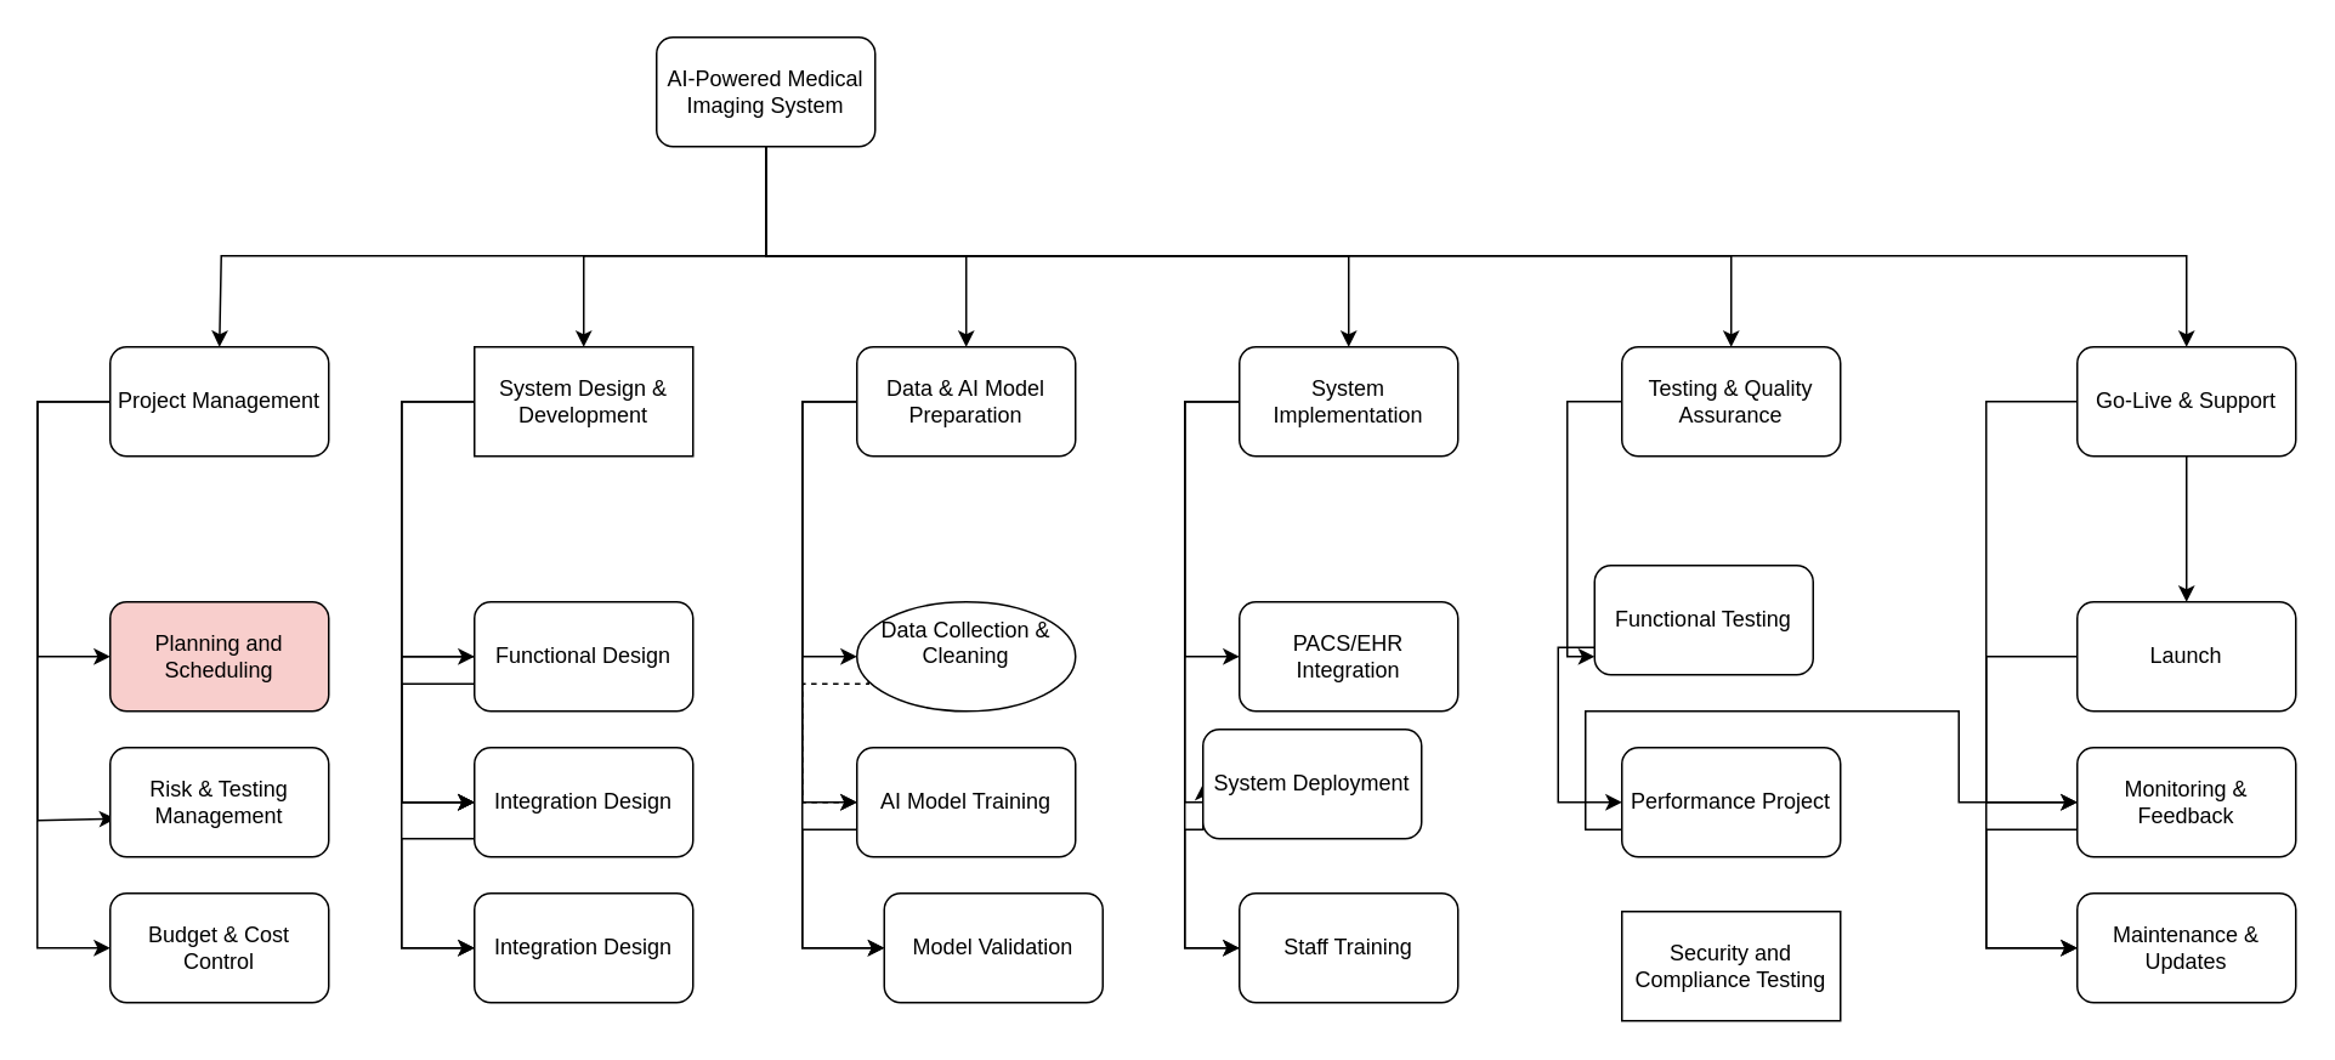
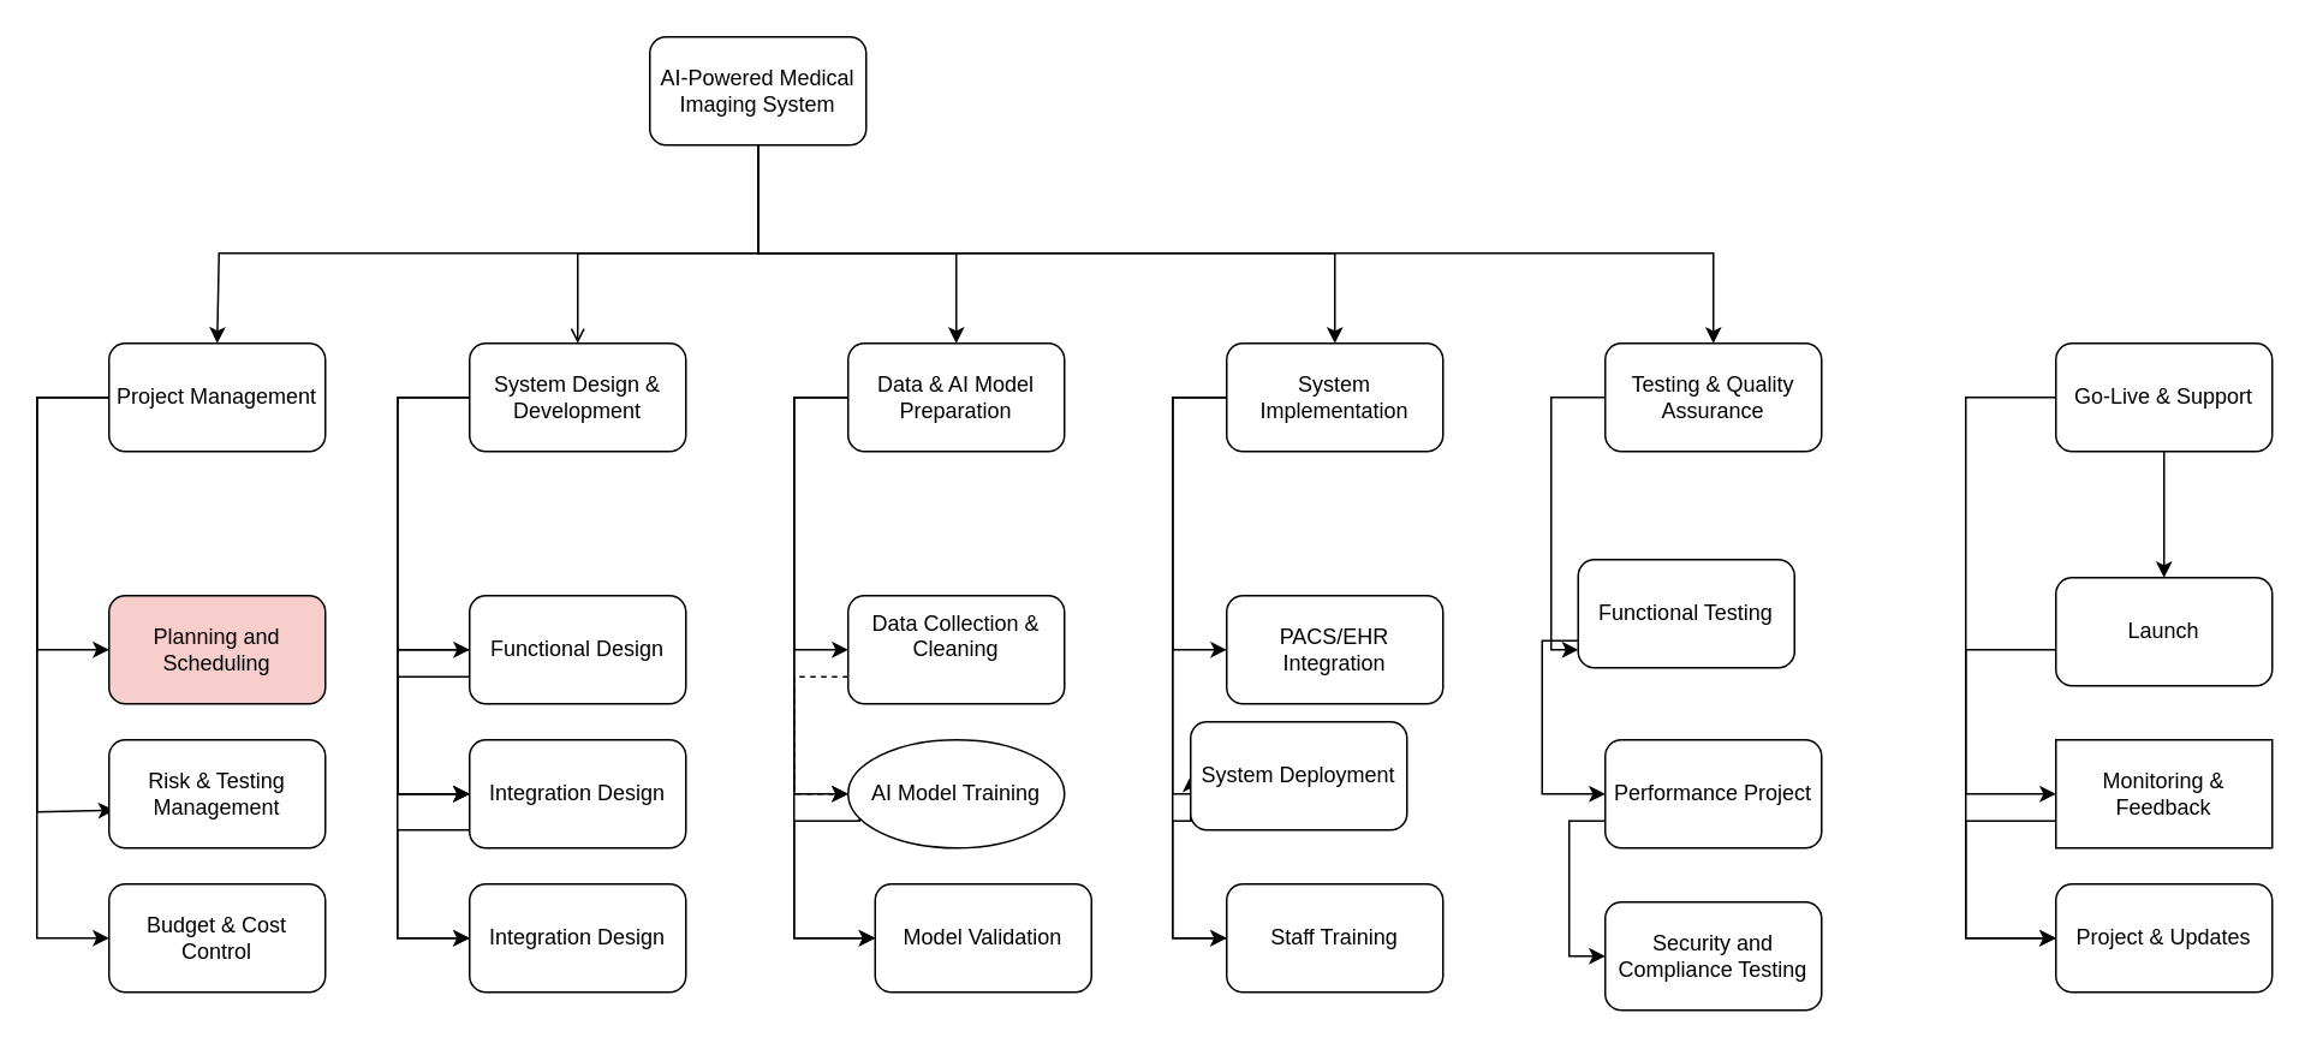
- <mxCell id="7" style="edgeStyle=orthogonalEdgeStyle;rounded=0;orthogonalLoop=1;jettySize=auto;html=1;entryX=0.5;entryY=0;entryDx=0;entryDy=0;" edge="1" parent="1" source="8" target="52"><mxGeometry relative="1" as="geometry"><Array as="points"><mxPoint x="420" y="140" /><mxPoint x="1200" y="140" /></Array></mxGeometry></mxCell>
- <mxCell id="3" style="edgeStyle=orthogonalEdgeStyle;rounded=0;orthogonalLoop=1;jettySize=auto;html=1;" edge="1" parent="1" source="8" target="19"><mxGeometry relative="1" as="geometry"><Array as="points"><mxPoint x="420" y="140" /><mxPoint x="320" y="140" /></Array></mxGeometry></mxCell>
+ <mxCell id="3" style="edgeStyle=orthogonalEdgeStyle;rounded=0;orthogonalLoop=1;jettySize=auto;html=1;endArrow=open;" edge="1" parent="1" source="8" target="19"><mxGeometry relative="1" as="geometry"><Array as="points"><mxPoint x="420" y="140" /><mxPoint x="320" y="140" /></Array></mxGeometry></mxCell>
- <mxCell id="19" value="System Design &amp;amp; Development" style="whiteSpace=wrap;html=1;rounded=0;" vertex="1" parent="1"><mxGeometry x="260" y="190" width="120" height="60" as="geometry" /></mxCell>
+ <mxCell id="19" value="System Design &amp;amp; Development" style="rounded=1;whiteSpace=wrap;html=1;" vertex="1" parent="1"><mxGeometry x="260" y="190" width="120" height="60" as="geometry" /></mxCell>
- <mxCell id="31" value="&#10; Data Collection &amp;amp; Cleaning&#10;&#10;" style="ellipse;whiteSpace=wrap;html=1;" vertex="1" parent="1"><mxGeometry x="470" y="330" width="120" height="60" as="geometry" /></mxCell>
+ <mxCell id="31" value="&#10; Data Collection &amp;amp; Cleaning&#10;&#10;" style="whiteSpace=wrap;html=1;rounded=1;" vertex="1" parent="1"><mxGeometry x="470" y="330" width="120" height="60" as="geometry" /></mxCell>
- <mxCell id="54" value="Launch" style="whiteSpace=wrap;html=1;rounded=1;" vertex="1" parent="1"><mxGeometry x="1140" y="330" width="120" height="60" as="geometry" /></mxCell>
+ <mxCell id="54" value="Launch" style="whiteSpace=wrap;html=1;rounded=1;" vertex="1" parent="1"><mxGeometry x="1140" y="320" width="120" height="60" as="geometry" /></mxCell>
- <mxCell id="47" style="edgeStyle=orthogonalEdgeStyle;rounded=0;orthogonalLoop=1;jettySize=auto;html=1;exitX=0;exitY=0.75;exitDx=0;exitDy=0;" edge="1" parent="1" source="48" target="56"><mxGeometry relative="1" as="geometry" /></mxCell>
+ <mxCell id="47" style="edgeStyle=orthogonalEdgeStyle;rounded=0;orthogonalLoop=1;jettySize=auto;html=1;exitX=0;exitY=0.75;exitDx=0;exitDy=0;entryX=0;entryY=0.5;entryDx=0;entryDy=0;" edge="1" parent="1" source="48" target="49"><mxGeometry relative="1" as="geometry" /></mxCell>
- <mxCell id="33" value="AI Model Training" style="whiteSpace=wrap;html=1;rounded=1;" vertex="1" parent="1"><mxGeometry x="470" y="410" width="120" height="60" as="geometry" /></mxCell>
+ <mxCell id="33" value="AI Model Training" style="ellipse;whiteSpace=wrap;html=1;" vertex="1" parent="1"><mxGeometry x="470" y="410" width="120" height="60" as="geometry" /></mxCell>
- <mxCell id="56" value="Monitoring &amp;amp; Feedback" style="whiteSpace=wrap;html=1;rounded=1;" vertex="1" parent="1"><mxGeometry x="1140" y="410" width="120" height="60" as="geometry" /></mxCell>
+ <mxCell id="56" value="Monitoring &amp;amp; Feedback" style="whiteSpace=wrap;html=1;rounded=0;" vertex="1" parent="1"><mxGeometry x="1140" y="410" width="120" height="60" as="geometry" /></mxCell>
- <mxCell id="57" value="Maintenance &amp;amp; Updates" style="whiteSpace=wrap;html=1;rounded=1;" vertex="1" parent="1"><mxGeometry x="1140" y="490" width="120" height="60" as="geometry" /></mxCell>
+ <mxCell id="57" value="Project &amp;amp; Updates" style="whiteSpace=wrap;html=1;rounded=1;" vertex="1" parent="1"><mxGeometry x="1140" y="490" width="120" height="60" as="geometry" /></mxCell>
- <mxCell id="49" value="Security and Compliance Testing" style="whiteSpace=wrap;html=1;rounded=0;" vertex="1" parent="1"><mxGeometry x="890" y="500" width="120" height="60" as="geometry" /></mxCell>
+ <mxCell id="49" value="Security and Compliance Testing" style="whiteSpace=wrap;html=1;rounded=1;" vertex="1" parent="1"><mxGeometry x="890" y="500" width="120" height="60" as="geometry" /></mxCell>
